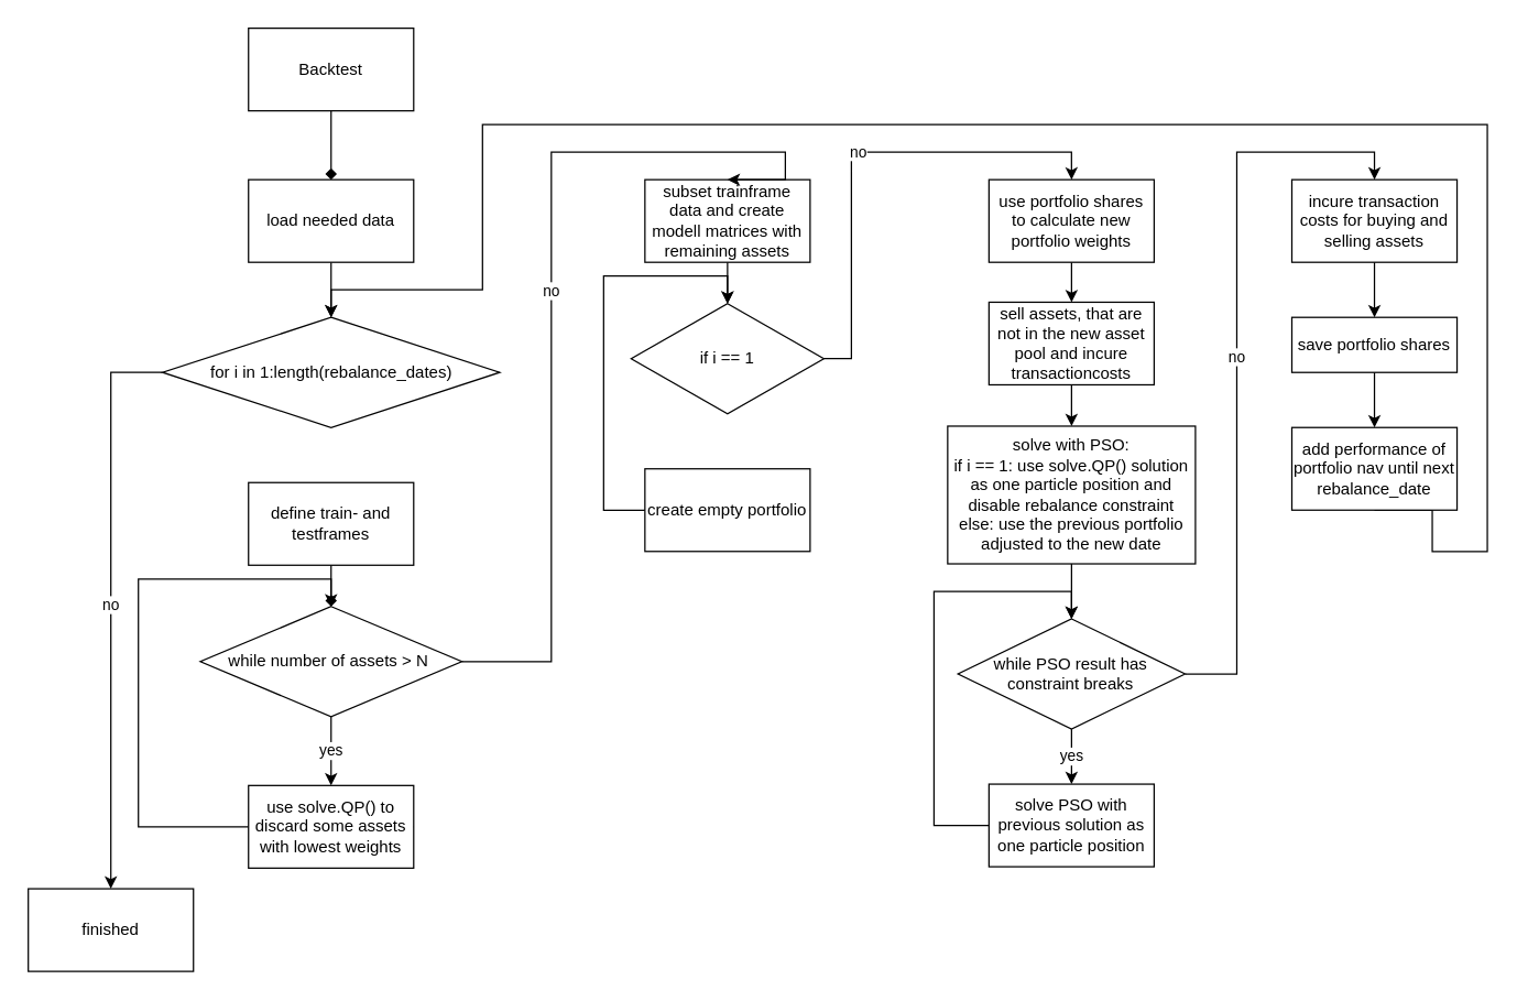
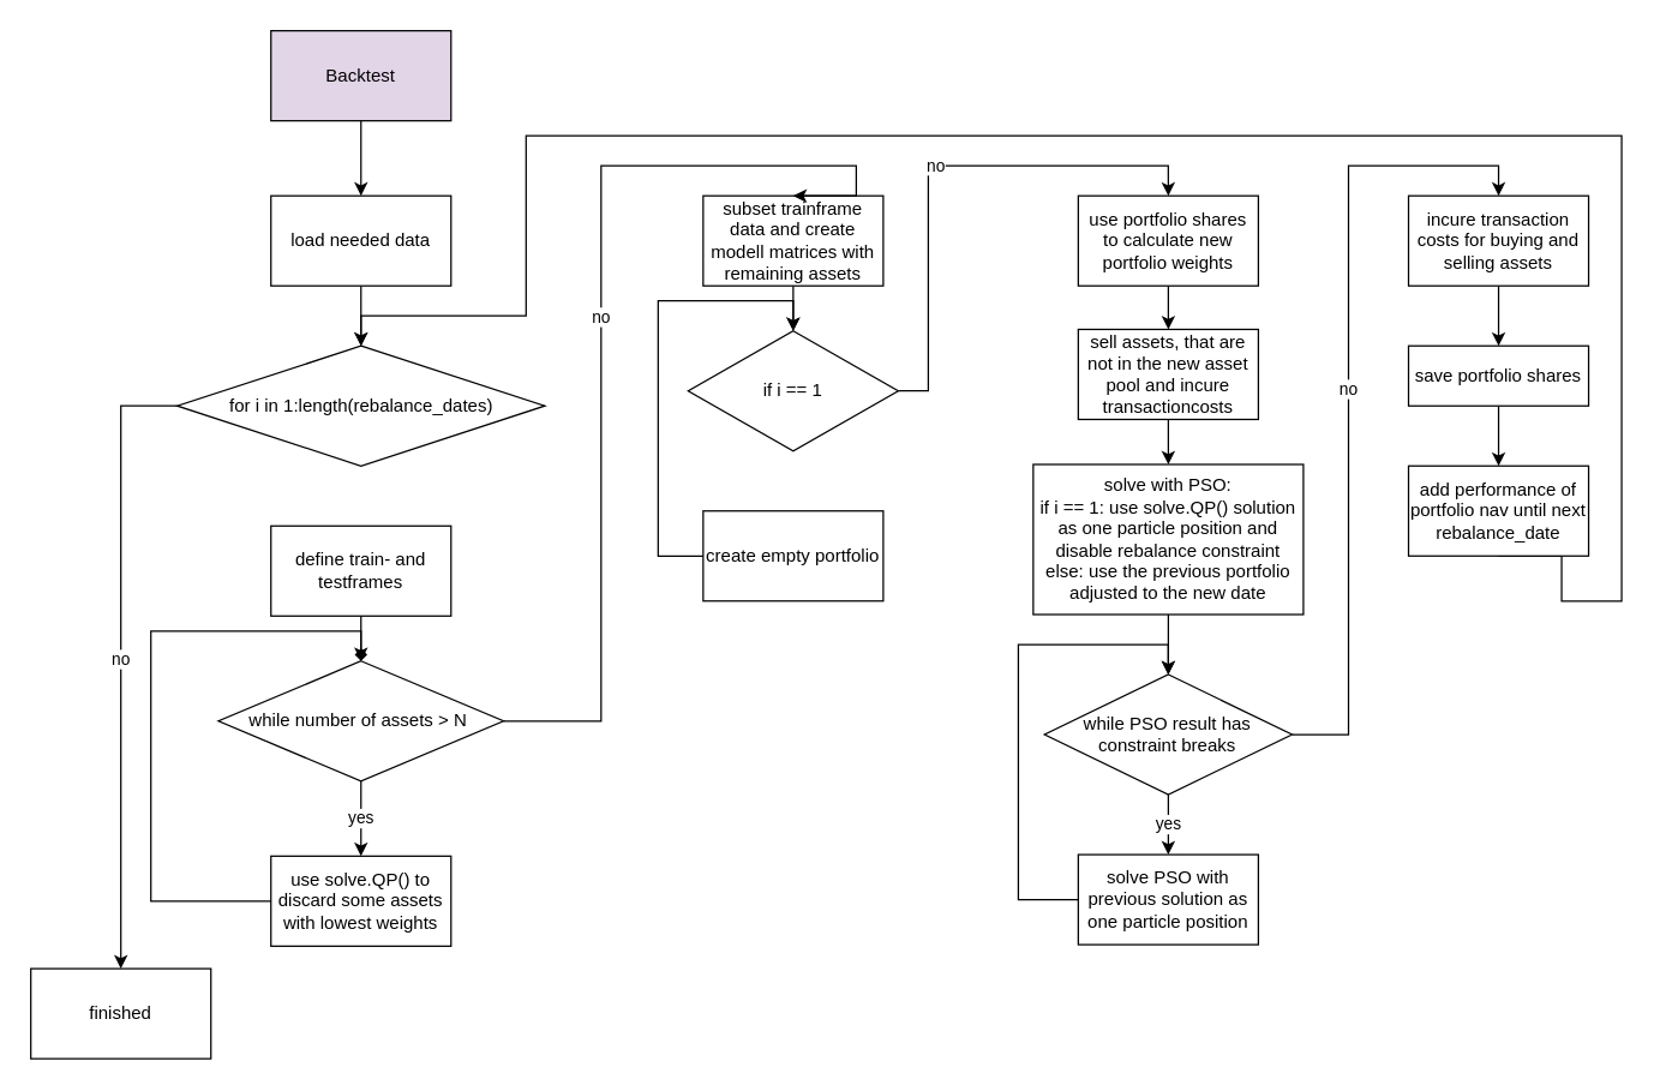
- <mxCell id="3" value="Backtest" style="whiteSpace=wrap;html=1;" vertex="1" parent="1"><mxGeometry x="180" y="20" width="120" height="60" as="geometry" /></mxCell>
+ <mxCell id="3" value="Backtest" style="whiteSpace=wrap;html=1;fillColor=#e1d5e7;" vertex="1" parent="1"><mxGeometry x="180" y="20" width="120" height="60" as="geometry" /></mxCell>
- <mxCell id="2" style="edgeStyle=orthogonalEdgeStyle;rounded=0;orthogonalLoop=1;jettySize=auto;html=1;exitX=0.5;exitY=1;exitDx=0;exitDy=0;entryX=0.5;entryY=0;entryDx=0;entryDy=0;endArrow=diamond;" edge="1" parent="1" source="3" target="5"><mxGeometry relative="1" as="geometry" /></mxCell>
+ <mxCell id="2" style="edgeStyle=orthogonalEdgeStyle;rounded=0;orthogonalLoop=1;jettySize=auto;html=1;exitX=0.5;exitY=1;exitDx=0;exitDy=0;entryX=0.5;entryY=0;entryDx=0;entryDy=0;" edge="1" parent="1" source="3" target="5"><mxGeometry relative="1" as="geometry" /></mxCell>
